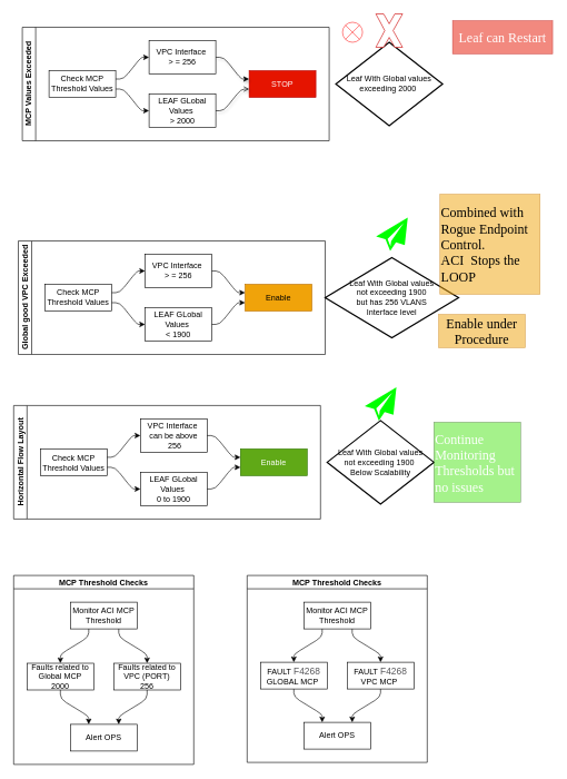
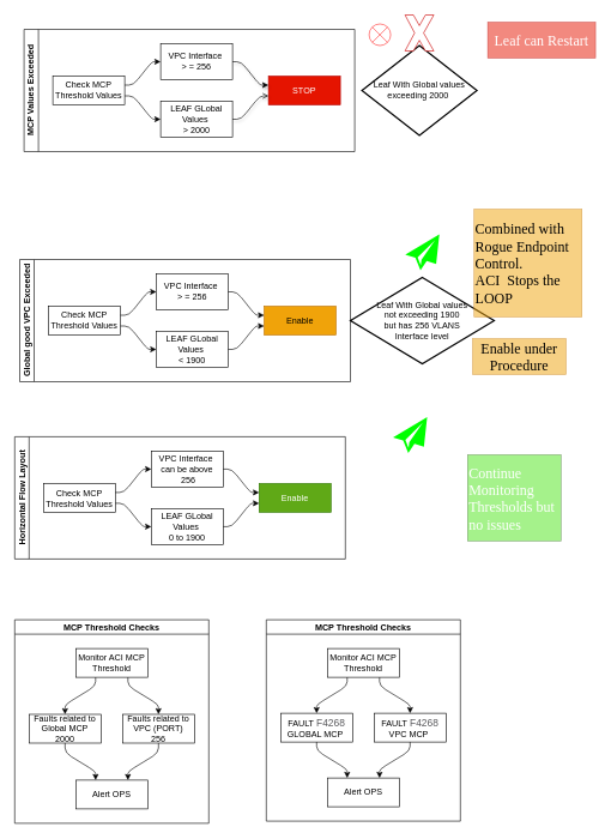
- <mxCell id="43" value="Leaf With Global values &lt;br&gt;not exceeding 1900&amp;nbsp;&lt;br&gt;Below Scalability" style="strokeWidth=2;html=1;shape=mxgraph.flowchart.decision;whiteSpace=wrap;" parent="1" vertex="1"><mxGeometry x="490" y="629" width="160" height="125" as="geometry" /></mxCell>
